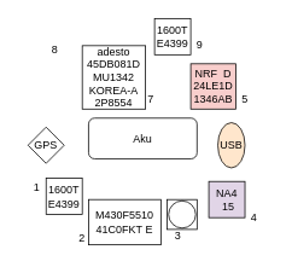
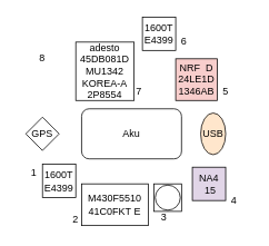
- <mxCell id="18" value="9" style="text;html=1;strokeColor=none;fillColor=none;align=center;verticalAlign=middle;whiteSpace=wrap;rounded=0;" vertex="1" parent="1"><mxGeometry x="200" y="40" width="40" height="20" as="geometry" /></mxCell>
+ <mxCell id="18" value="6" style="text;html=1;strokeColor=none;fillColor=none;align=center;verticalAlign=middle;whiteSpace=wrap;rounded=0;" vertex="1" parent="1"><mxGeometry x="200" y="40" width="40" height="20" as="geometry" /></mxCell>
- <mxCell id="20" value="8" style="text;html=1;strokeColor=none;fillColor=none;align=center;verticalAlign=middle;whiteSpace=wrap;rounded=0;" vertex="1" parent="1"><mxGeometry x="40" y="45" width="40" height="20" as="geometry" /></mxCell>
+ <mxCell id="20" value="8" style="text;html=1;strokeColor=none;fillColor=none;align=center;verticalAlign=middle;whiteSpace=wrap;rounded=0;" vertex="1" parent="1"><mxGeometry x="30" y="60" width="40" height="20" as="geometry" /></mxCell>
- <mxCell id="2" value="Aku" style="rounded=1;whiteSpace=wrap;html=1;" vertex="1" parent="1"><mxGeometry x="97" y="130" width="120" height="45" as="geometry" /></mxCell>
+ <mxCell id="2" value="Aku" style="rounded=1;whiteSpace=wrap;html=1;" vertex="1" parent="1"><mxGeometry x="97" y="130" width="120" height="60" as="geometry" /></mxCell>
